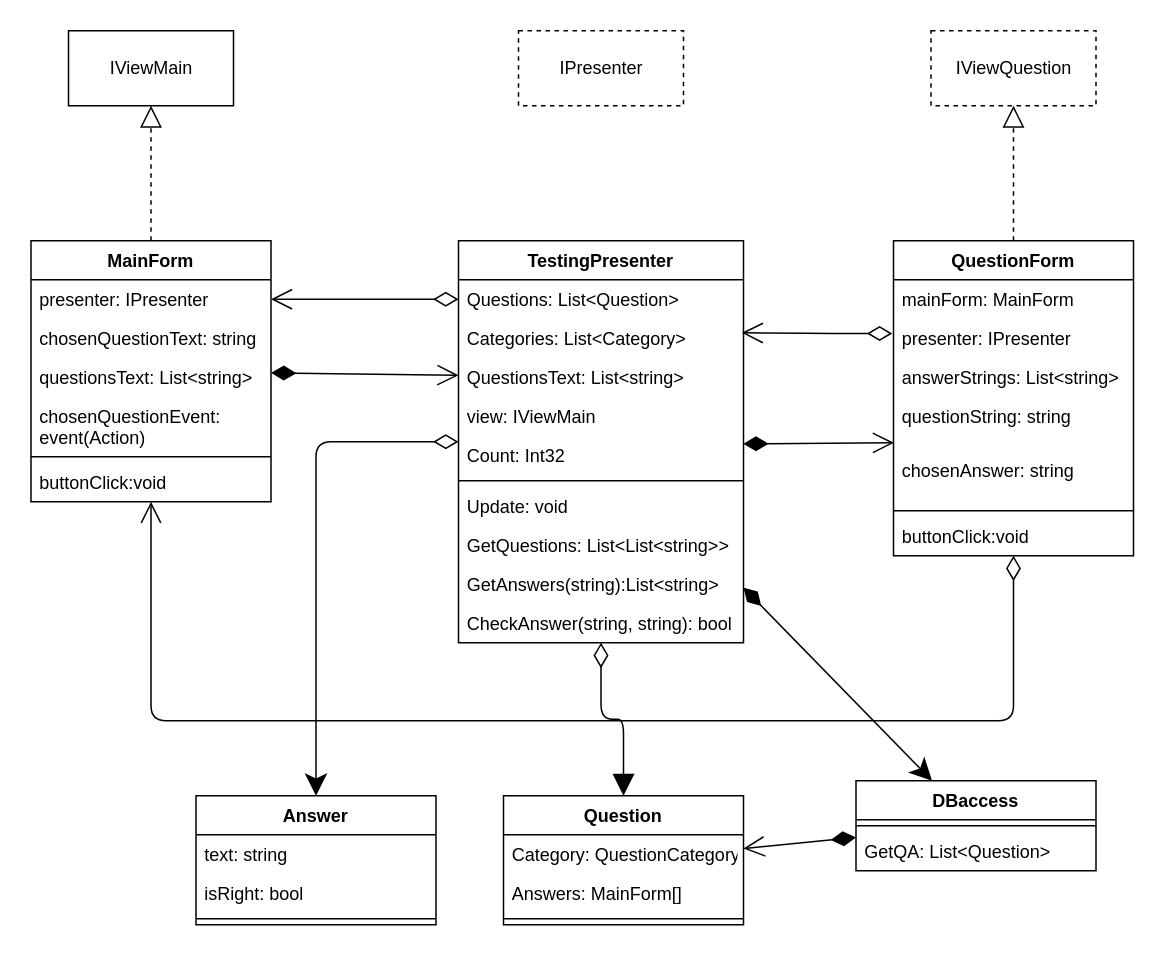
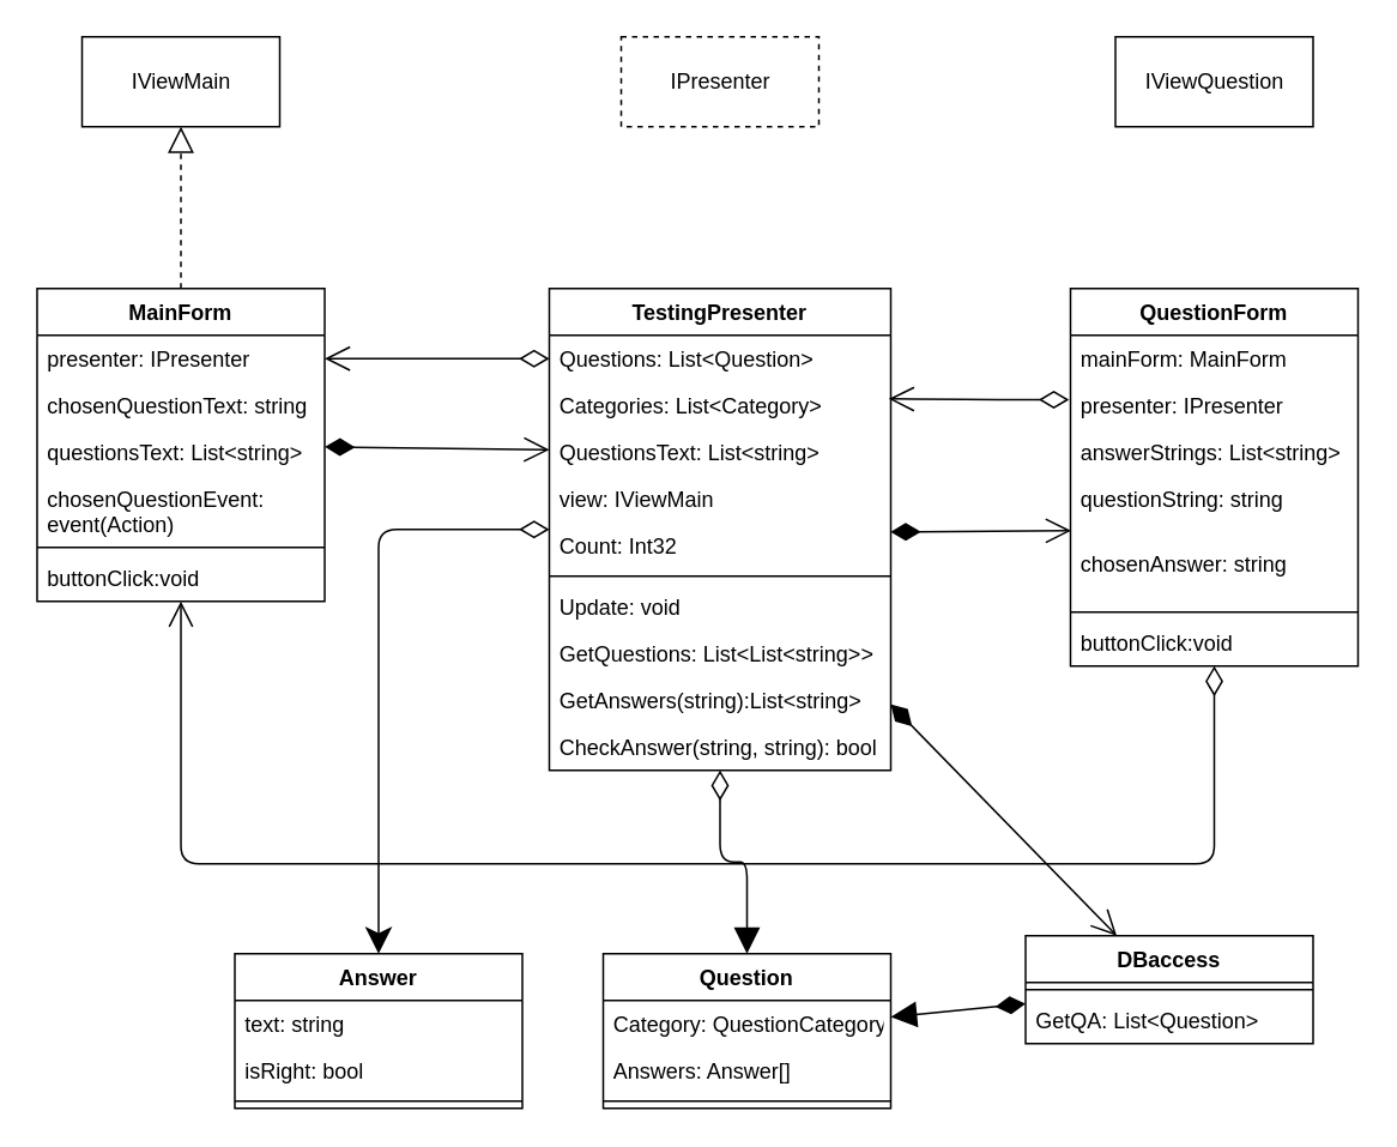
- <mxCell id="33" value="IViewQuestion" style="html=1;dashed=1;" parent="1" vertex="1"><mxGeometry x="620" y="20" width="110" height="50" as="geometry" /></mxCell>
+ <mxCell id="33" value="IViewQuestion" style="html=1;" parent="1" vertex="1"><mxGeometry x="620" y="20" width="110" height="50" as="geometry" /></mxCell>
- <mxCell id="34" value="" style="endArrow=block;dashed=1;endFill=0;endSize=12;html=1;" parent="1" source="25" target="33" edge="1"><mxGeometry width="160" relative="1" as="geometry"><mxPoint x="480" y="130" as="sourcePoint" /><mxPoint x="640" y="130" as="targetPoint" /></mxGeometry></mxCell>
- <mxCell id="51" value="" style="endArrow=classic;html=1;endSize=12;startArrow=diamondThin;startSize=14;startFill=1;align=left;verticalAlign=bottom;" edge="1" parent="1" source="11" target="48"><mxGeometry x="-1" y="3" relative="1" as="geometry"><mxPoint x="504.81" y="305.382" as="sourcePoint" /><mxPoint x="605.32" y="304.708" as="targetPoint" /></mxGeometry></mxCell>
+ <mxCell id="51" value="" style="endArrow=open;html=1;endSize=12;startArrow=diamondThin;startSize=14;startFill=1;align=left;verticalAlign=bottom;" edge="1" parent="1" source="11" target="48"><mxGeometry x="-1" y="3" relative="1" as="geometry"><mxPoint x="504.81" y="305.382" as="sourcePoint" /><mxPoint x="605.32" y="304.708" as="targetPoint" /></mxGeometry></mxCell>
- <mxCell id="52" value="" style="endArrow=open;html=1;endSize=12;startArrow=diamondThin;startSize=14;startFill=1;align=left;verticalAlign=bottom;" edge="1" parent="1" source="48" target="43"><mxGeometry x="-1" y="3" relative="1" as="geometry"><mxPoint x="505" y="401.28" as="sourcePoint" /><mxPoint x="630.703" y="530" as="targetPoint" /></mxGeometry></mxCell>
+ <mxCell id="52" value="" style="endArrow=block;html=1;endSize=12;startArrow=diamondThin;startSize=14;startFill=1;align=left;verticalAlign=bottom;" edge="1" parent="1" source="48" target="43"><mxGeometry x="-1" y="3" relative="1" as="geometry"><mxPoint x="505" y="401.28" as="sourcePoint" /><mxPoint x="630.703" y="530" as="targetPoint" /></mxGeometry></mxCell>
- <mxCell id="45" value="Answers: MainForm[]" style="text;strokeColor=none;fillColor=none;align=left;verticalAlign=top;spacingLeft=4;spacingRight=4;overflow=hidden;rotatable=0;points=[[0,0.5],[1,0.5]];portConstraint=eastwest;" vertex="1" parent="43"><mxGeometry y="52" width="160" height="26" as="geometry" /></mxCell>
+ <mxCell id="45" value="Answers: Answer[]" style="text;strokeColor=none;fillColor=none;align=left;verticalAlign=top;spacingLeft=4;spacingRight=4;overflow=hidden;rotatable=0;points=[[0,0.5],[1,0.5]];portConstraint=eastwest;" vertex="1" parent="43"><mxGeometry y="52" width="160" height="26" as="geometry" /></mxCell>
